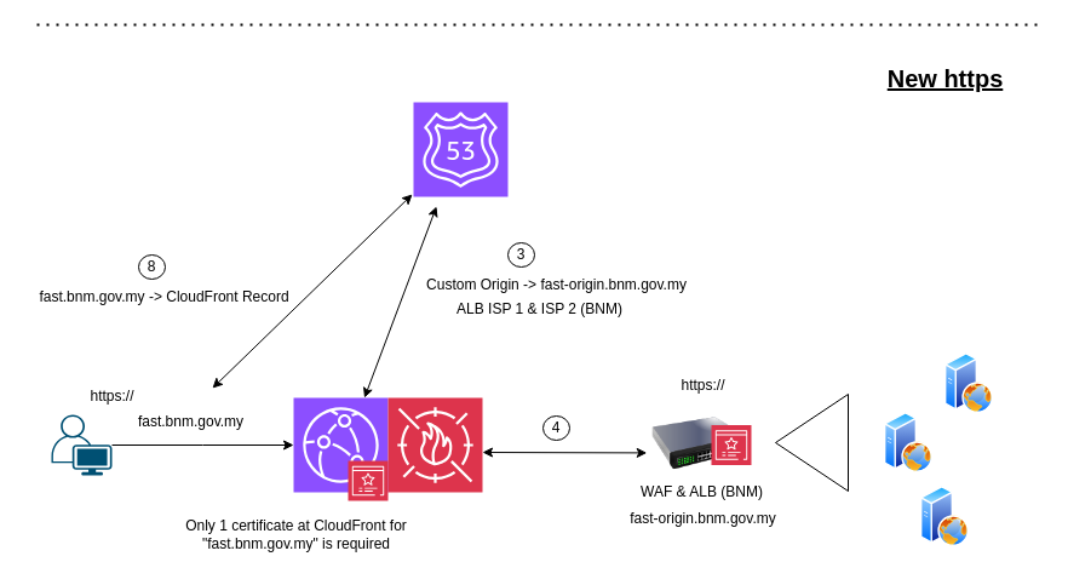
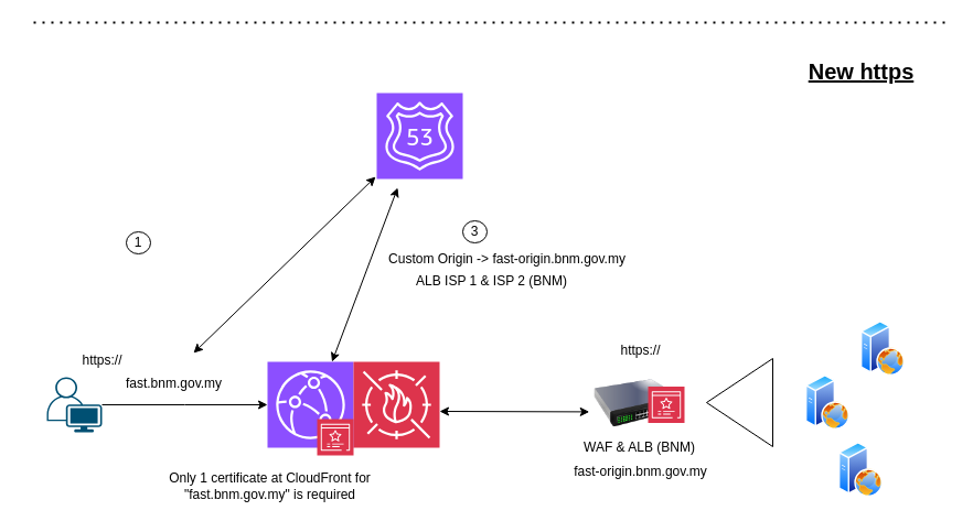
- <mxCell id="13" value="8" style="ellipse;whiteSpace=wrap;html=1;" parent="1" vertex="1"><mxGeometry x="114" y="210" width="22" height="20" as="geometry" /></mxCell>
+ <mxCell id="13" value="1" style="ellipse;whiteSpace=wrap;html=1;" parent="1" vertex="1"><mxGeometry x="114" y="210" width="22" height="20" as="geometry" /></mxCell>
- <mxCell id="20" value="fast.bnm.gov.my -&amp;gt; CloudFront Record" style="text;html=1;align=center;verticalAlign=middle;resizable=0;points=[];autosize=1;strokeColor=none;fillColor=none;" parent="1" vertex="1"><mxGeometry y="230" width="230" height="30" as="geometry" x="20" /></mxCell>
- <mxCell id="27" value="4" style="ellipse;whiteSpace=wrap;html=1;" parent="1" vertex="1"><mxGeometry x="448" y="343" width="22" height="20" as="geometry" /></mxCell>
